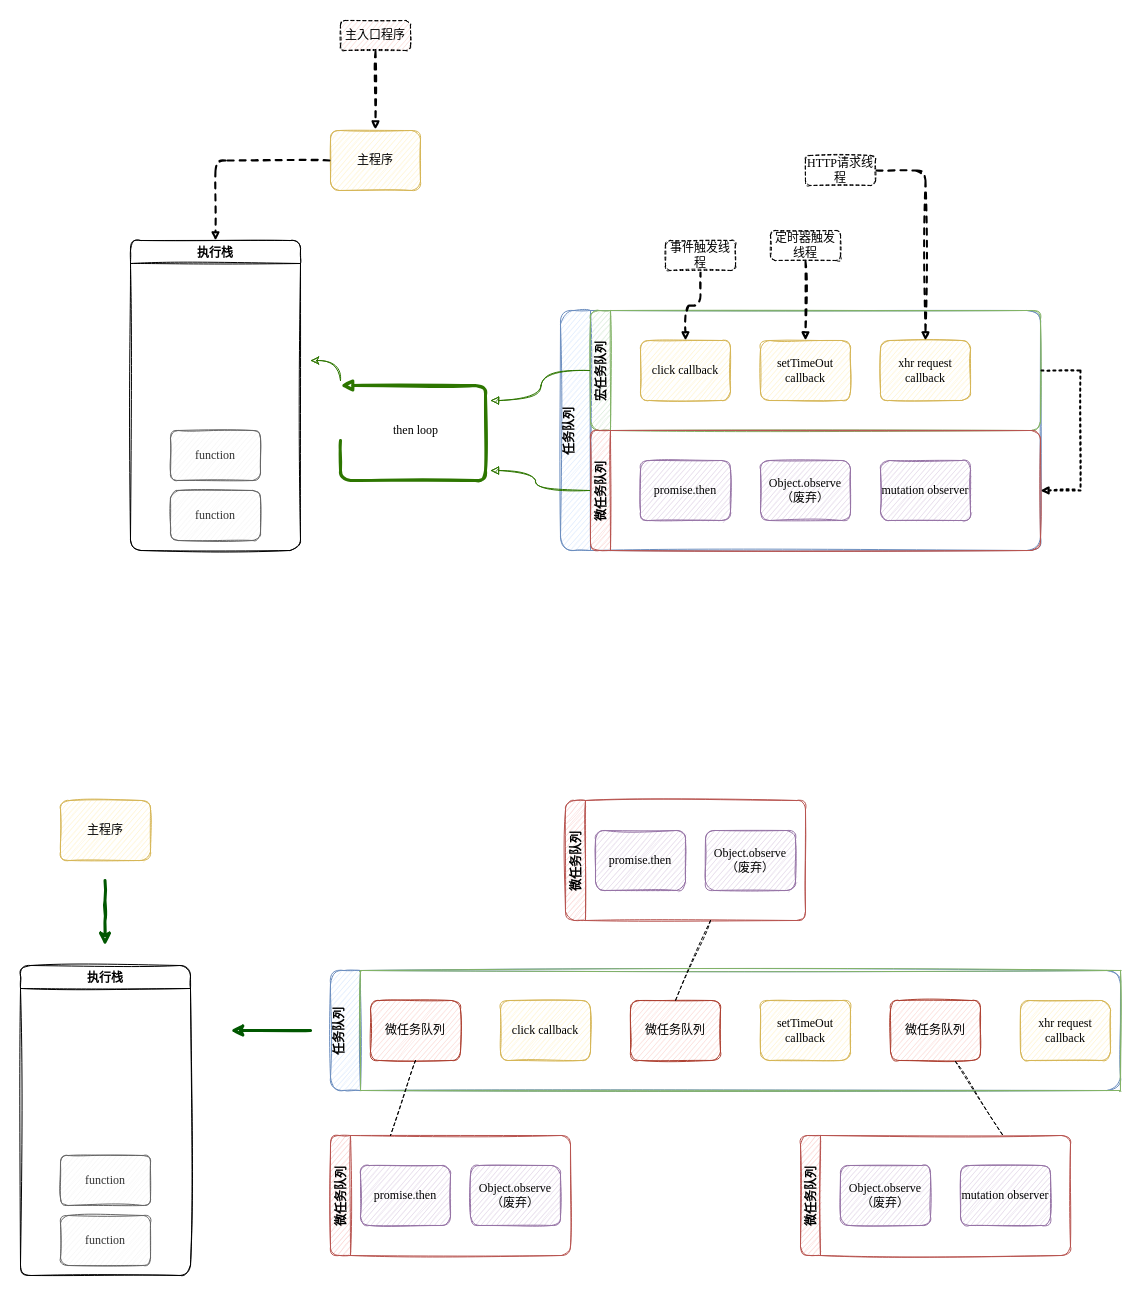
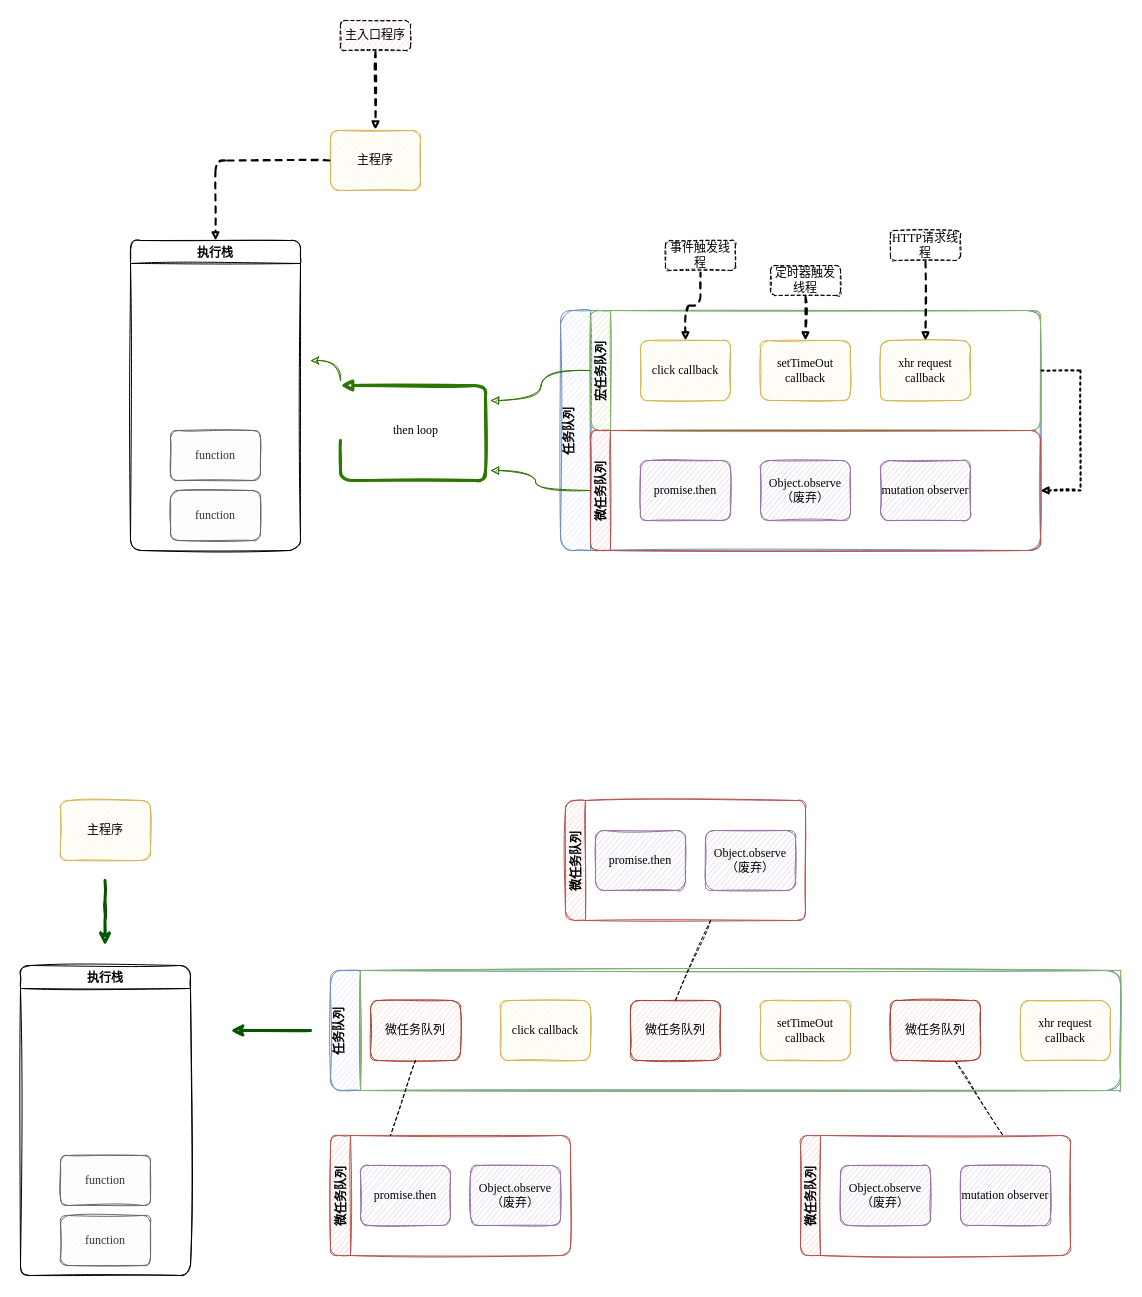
- <mxCell id="23" value="HTTP请求线程" style="whiteSpace=wrap;html=1;sketch=1;dashed=1;rounded=1;fontFamily=Comic Sans MS;" vertex="1" parent="1"><mxGeometry x="805" y="155" width="70" height="30" as="geometry" /></mxCell>
+ <mxCell id="23" value="HTTP请求线程" style="whiteSpace=wrap;html=1;sketch=1;dashed=1;rounded=1;fontFamily=Comic Sans MS;" vertex="1" parent="1"><mxGeometry x="890" y="230" width="70" height="30" as="geometry" /></mxCell>
- <mxCell id="21" value="定时器触发线程" style="whiteSpace=wrap;html=1;sketch=1;dashed=1;rounded=1;fontFamily=Comic Sans MS;" vertex="1" parent="1"><mxGeometry x="770" y="230" width="70" height="30" as="geometry" /></mxCell>
+ <mxCell id="21" value="定时器触发线程" style="whiteSpace=wrap;html=1;sketch=1;dashed=1;rounded=1;fontFamily=Comic Sans MS;" vertex="1" parent="1"><mxGeometry x="770" y="265" width="70" height="30" as="geometry" /></mxCell>
